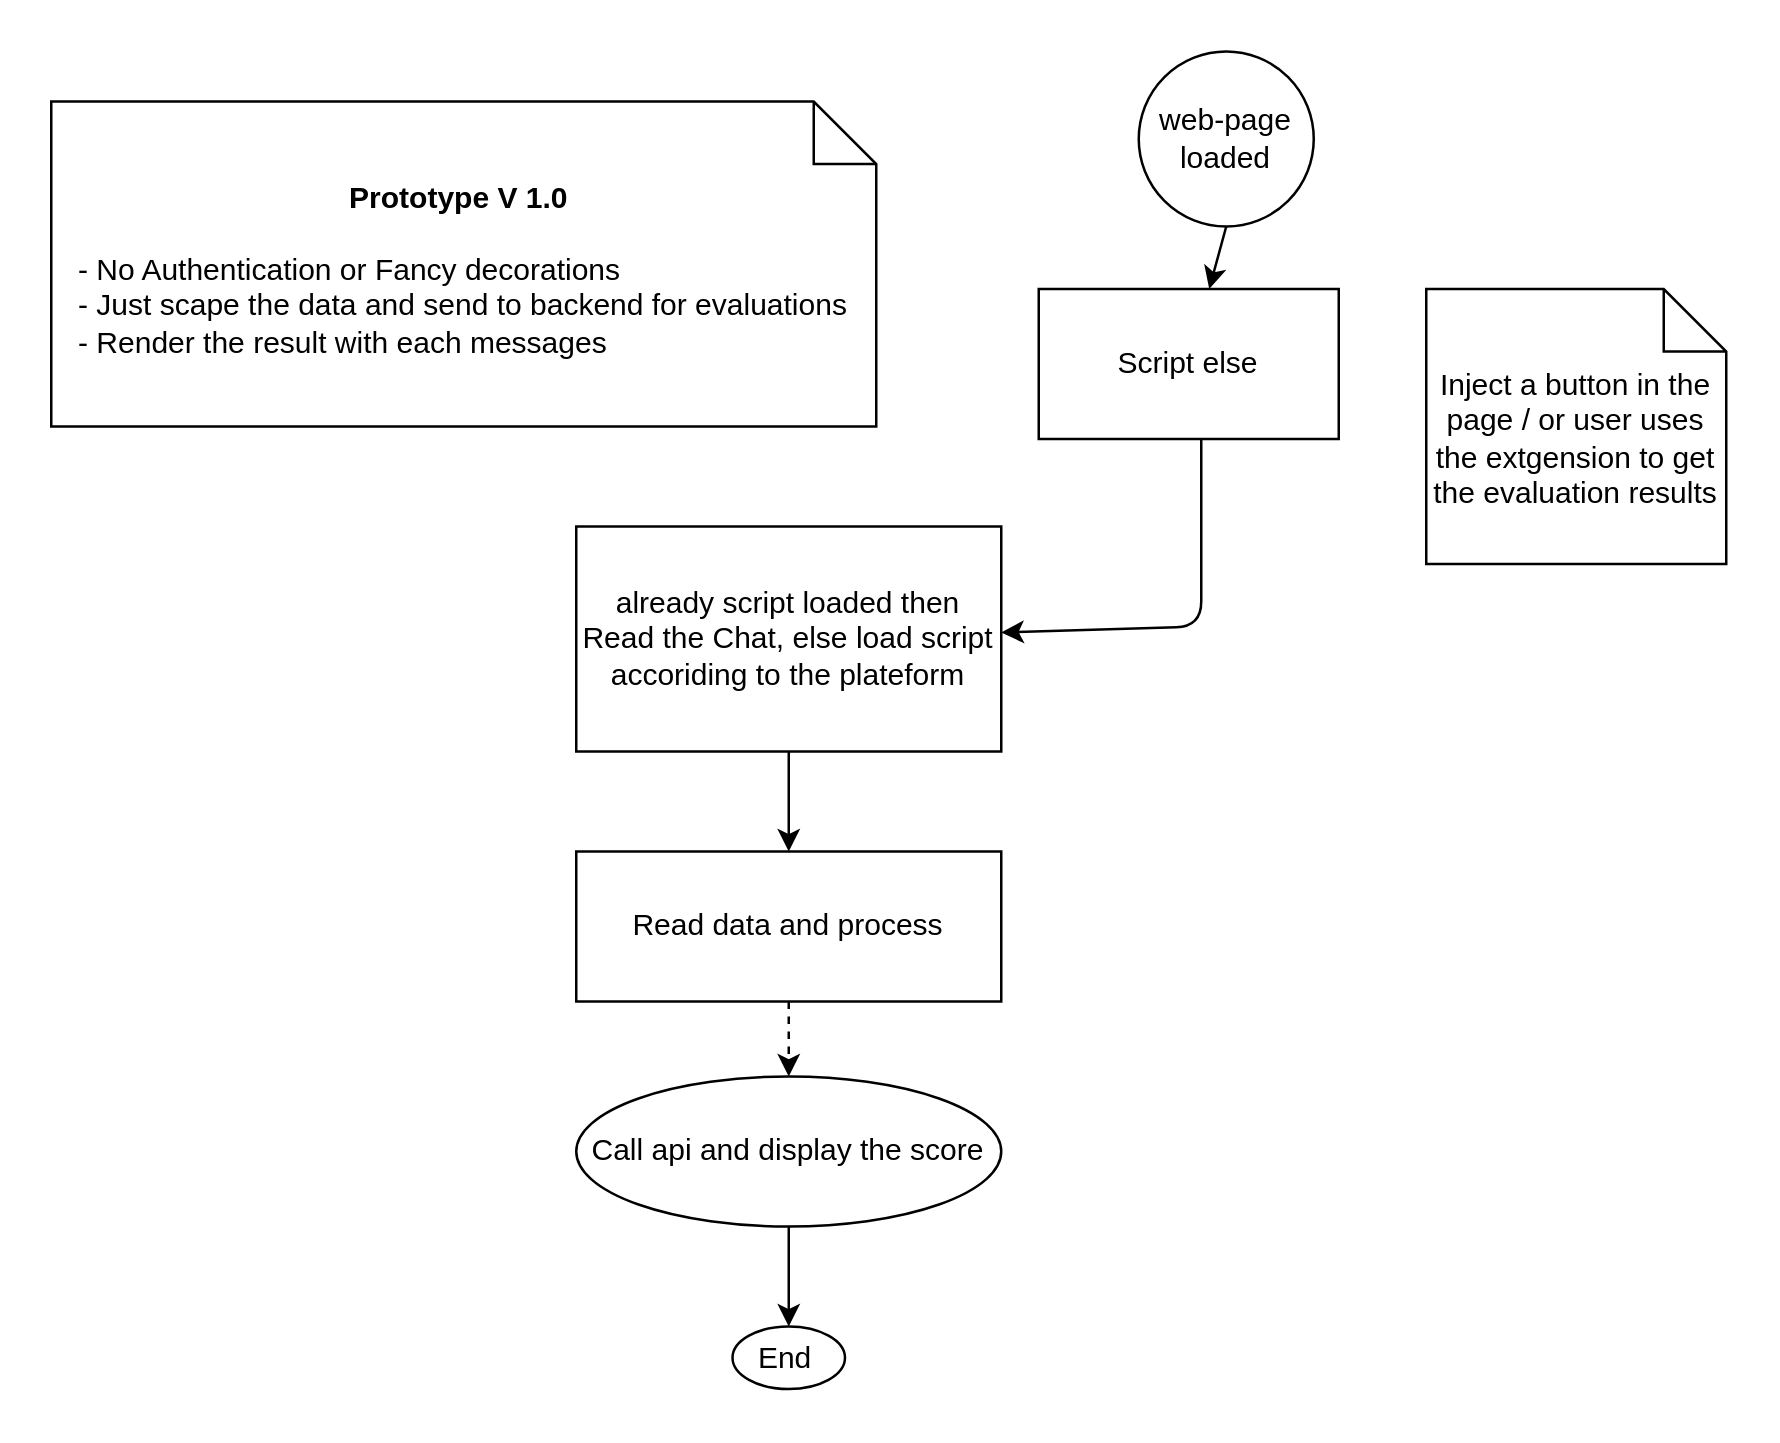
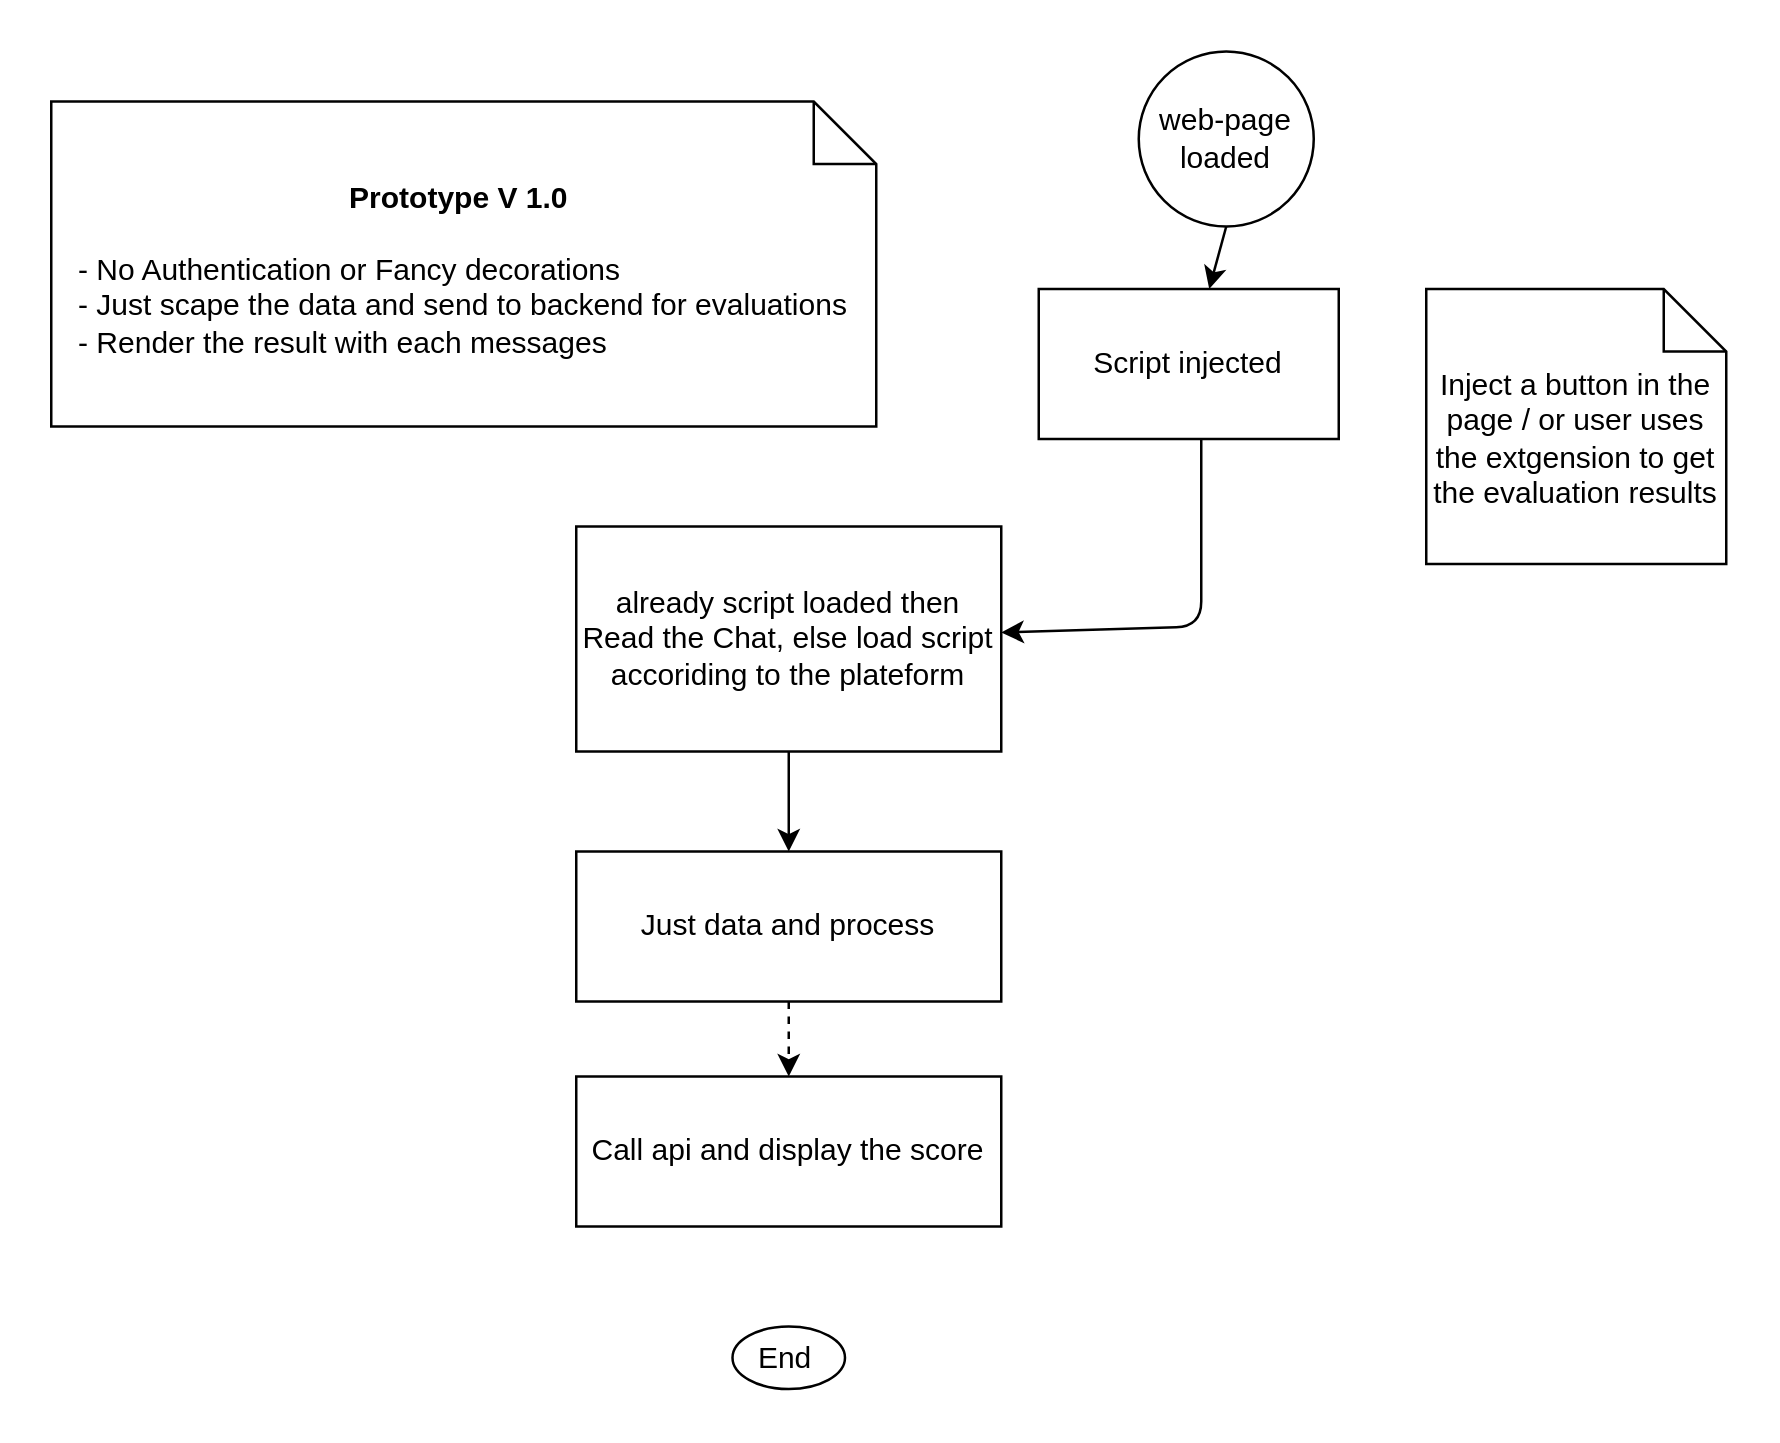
- <mxCell id="5" value="Script else" style="rounded=0;whiteSpace=wrap;html=1;" vertex="1" parent="1"><mxGeometry x="415" y="115" width="120" height="60" as="geometry" /></mxCell>
+ <mxCell id="5" value="Script injected" style="rounded=0;whiteSpace=wrap;html=1;" vertex="1" parent="1"><mxGeometry x="415" y="115" width="120" height="60" as="geometry" /></mxCell>
- <mxCell id="11" value="Read data and process" style="whiteSpace=wrap;html=1;rounded=0;" vertex="1" parent="1"><mxGeometry x="230" y="340" width="170" height="60" as="geometry" /></mxCell>
+ <mxCell id="11" value="Just data and process" style="whiteSpace=wrap;html=1;rounded=0;" vertex="1" parent="1"><mxGeometry x="230" y="340" width="170" height="60" as="geometry" /></mxCell>
- <mxCell id="13" value="Call api and display the score" style="ellipse;whiteSpace=wrap;html=1;" vertex="1" parent="1"><mxGeometry x="230" y="430" width="170" height="60" as="geometry" /></mxCell>
+ <mxCell id="13" value="Call api and display the score" style="whiteSpace=wrap;html=1;rounded=0;" vertex="1" parent="1"><mxGeometry x="230" y="430" width="170" height="60" as="geometry" /></mxCell>
- <mxCell id="12" value="" style="edgeStyle=none;html=1;" edge="1" parent="1" source="13" target="14"><mxGeometry relative="1" as="geometry" /></mxCell>
